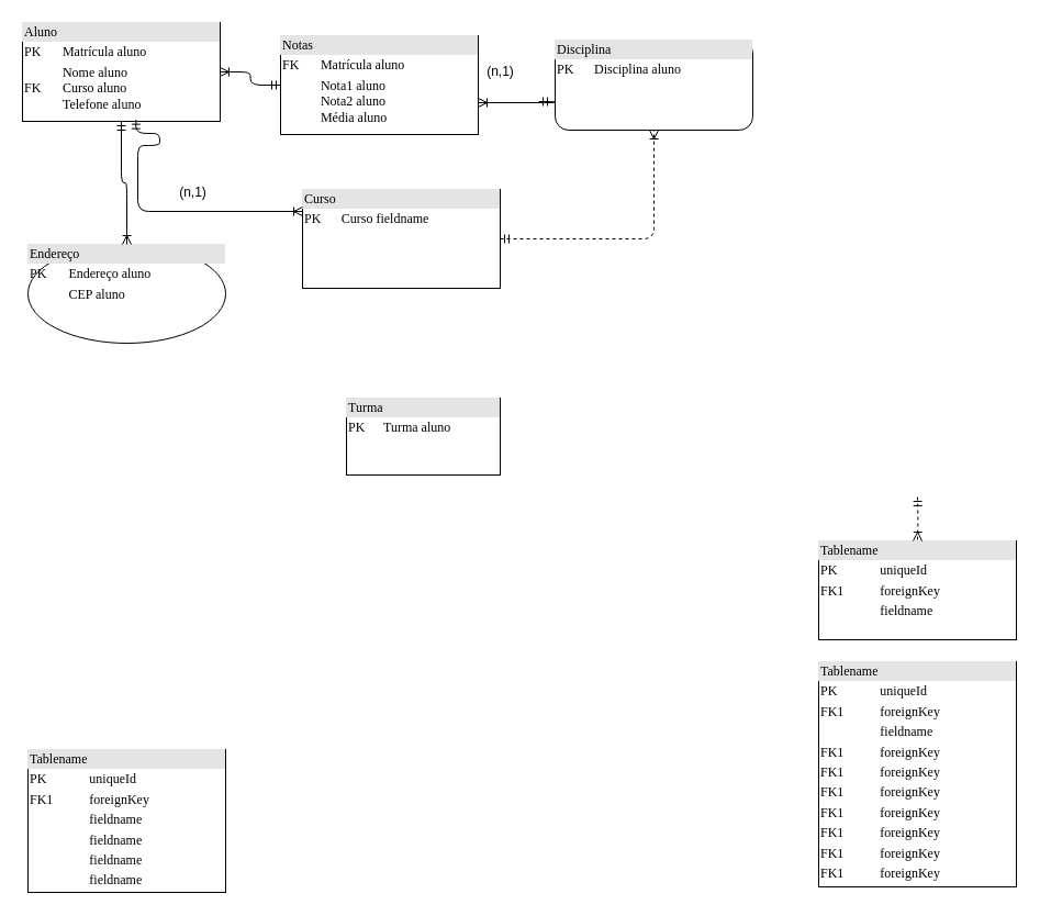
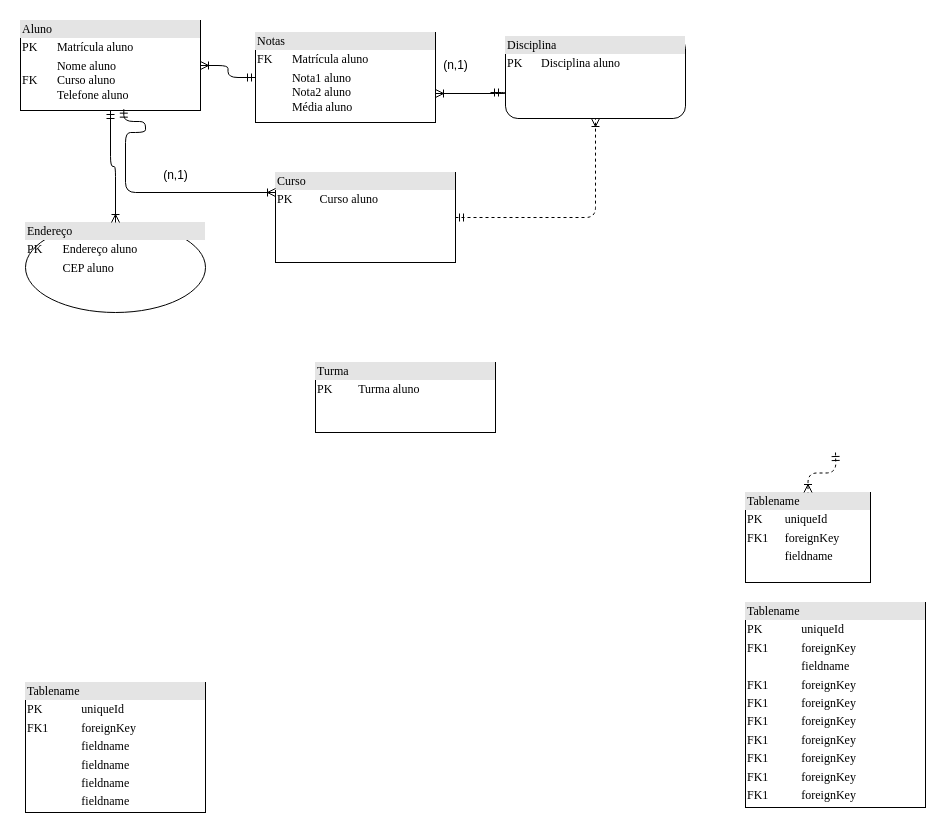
- <mxCell id="9" value="&lt;div style=&quot;box-sizing: border-box ; width: 100% ; background: #e4e4e4 ; padding: 2px&quot;&gt;Curso&lt;/div&gt;&lt;table style=&quot;width: 100% ; font-size: 1em&quot; cellpadding=&quot;2&quot; cellspacing=&quot;0&quot;&gt;&lt;tbody&gt;&lt;tr&gt;&lt;td&gt;PK&lt;/td&gt;&lt;td&gt;Curso fieldname&lt;br&gt;&lt;/td&gt;&lt;/tr&gt;&lt;tr&gt;&lt;td&gt;&lt;/td&gt;&lt;td&gt;&lt;br&gt;&lt;/td&gt;&lt;/tr&gt;&lt;/tbody&gt;&lt;/table&gt;" style="verticalAlign=top;align=left;overflow=fill;html=1;rounded=0;shadow=0;comic=0;labelBackgroundColor=none;strokeWidth=1;fontFamily=Verdana;fontSize=12" parent="1" vertex="1"><mxGeometry x="275" y="172" width="180" height="90" as="geometry" /></mxCell>
+ <mxCell id="9" value="&lt;div style=&quot;box-sizing: border-box ; width: 100% ; background: #e4e4e4 ; padding: 2px&quot;&gt;Curso&lt;/div&gt;&lt;table style=&quot;width: 100% ; font-size: 1em&quot; cellpadding=&quot;2&quot; cellspacing=&quot;0&quot;&gt;&lt;tbody&gt;&lt;tr&gt;&lt;td&gt;PK&lt;/td&gt;&lt;td&gt;Curso aluno&lt;br&gt;&lt;/td&gt;&lt;/tr&gt;&lt;tr&gt;&lt;td&gt;&lt;/td&gt;&lt;td&gt;&lt;br&gt;&lt;/td&gt;&lt;/tr&gt;&lt;/tbody&gt;&lt;/table&gt;" style="verticalAlign=top;align=left;overflow=fill;html=1;rounded=0;shadow=0;comic=0;labelBackgroundColor=none;strokeWidth=1;fontFamily=Verdana;fontSize=12" parent="1" vertex="1"><mxGeometry x="275" y="172" width="180" height="90" as="geometry" /></mxCell>
- <mxCell id="7" value="&lt;div style=&quot;box-sizing: border-box ; width: 100% ; background: #e4e4e4 ; padding: 2px&quot;&gt;Turma&lt;/div&gt;&lt;table style=&quot;width: 100% ; font-size: 1em&quot; cellpadding=&quot;2&quot; cellspacing=&quot;0&quot;&gt;&lt;tbody&gt;&lt;tr&gt;&lt;td&gt;PK&lt;/td&gt;&lt;td&gt;Turma aluno&lt;/td&gt;&lt;/tr&gt;&lt;tr&gt;&lt;td&gt;&lt;/td&gt;&lt;td&gt;&lt;br&gt;&lt;/td&gt;&lt;/tr&gt;&lt;/tbody&gt;&lt;/table&gt;" style="verticalAlign=top;align=left;overflow=fill;html=1;rounded=0;shadow=0;comic=0;labelBackgroundColor=none;strokeWidth=1;fontFamily=Verdana;fontSize=12" parent="1" vertex="1"><mxGeometry x="315" y="362" width="140" height="70" as="geometry" /></mxCell>
+ <mxCell id="7" value="&lt;div style=&quot;box-sizing: border-box ; width: 100% ; background: #e4e4e4 ; padding: 2px&quot;&gt;Turma&lt;/div&gt;&lt;table style=&quot;width: 100% ; font-size: 1em&quot; cellpadding=&quot;2&quot; cellspacing=&quot;0&quot;&gt;&lt;tbody&gt;&lt;tr&gt;&lt;td&gt;PK&lt;/td&gt;&lt;td&gt;Turma aluno&lt;/td&gt;&lt;/tr&gt;&lt;tr&gt;&lt;td&gt;&lt;/td&gt;&lt;td&gt;&lt;br&gt;&lt;/td&gt;&lt;/tr&gt;&lt;/tbody&gt;&lt;/table&gt;" style="verticalAlign=top;align=left;overflow=fill;html=1;rounded=0;shadow=0;comic=0;labelBackgroundColor=none;strokeWidth=1;fontFamily=Verdana;fontSize=12" parent="1" vertex="1"><mxGeometry x="315" y="362" width="180" height="70" as="geometry" /></mxCell>
- <mxCell id="10" value="&lt;div style=&quot;box-sizing:border-box;width:100%;background:#e4e4e4;padding:2px;&quot;&gt;Tablename&lt;/div&gt;&lt;table style=&quot;width:100%;font-size:1em;&quot; cellpadding=&quot;2&quot; cellspacing=&quot;0&quot;&gt;&lt;tr&gt;&lt;td&gt;PK&lt;/td&gt;&lt;td&gt;uniqueId&lt;/td&gt;&lt;/tr&gt;&lt;tr&gt;&lt;td&gt;FK1&lt;/td&gt;&lt;td&gt;foreignKey&lt;/td&gt;&lt;/tr&gt;&lt;tr&gt;&lt;td&gt;&lt;/td&gt;&lt;td&gt;fieldname&lt;/td&gt;&lt;/tr&gt;&lt;/table&gt;" style="verticalAlign=top;align=left;overflow=fill;html=1;rounded=0;shadow=0;comic=0;labelBackgroundColor=none;strokeWidth=1;fontFamily=Verdana;fontSize=12" parent="1" vertex="1"><mxGeometry x="745" y="492" width="180" height="90" as="geometry" /></mxCell>
+ <mxCell id="10" value="&lt;div style=&quot;box-sizing:border-box;width:100%;background:#e4e4e4;padding:2px;&quot;&gt;Tablename&lt;/div&gt;&lt;table style=&quot;width:100%;font-size:1em;&quot; cellpadding=&quot;2&quot; cellspacing=&quot;0&quot;&gt;&lt;tr&gt;&lt;td&gt;PK&lt;/td&gt;&lt;td&gt;uniqueId&lt;/td&gt;&lt;/tr&gt;&lt;tr&gt;&lt;td&gt;FK1&lt;/td&gt;&lt;td&gt;foreignKey&lt;/td&gt;&lt;/tr&gt;&lt;tr&gt;&lt;td&gt;&lt;/td&gt;&lt;td&gt;fieldname&lt;/td&gt;&lt;/tr&gt;&lt;/table&gt;" style="verticalAlign=top;align=left;overflow=fill;html=1;rounded=0;shadow=0;comic=0;labelBackgroundColor=none;strokeWidth=1;fontFamily=Verdana;fontSize=12" parent="1" vertex="1"><mxGeometry x="745" y="492" width="125" height="90" as="geometry" /></mxCell>
